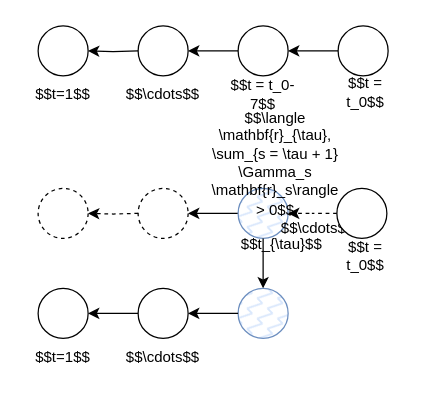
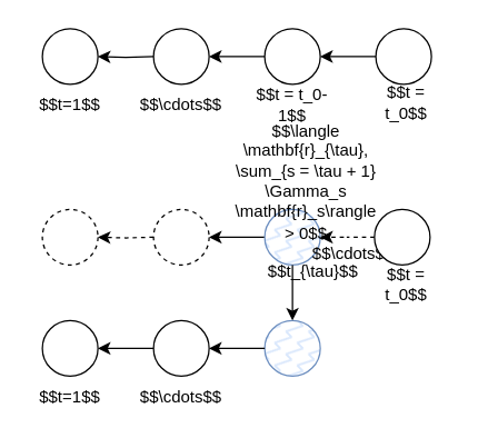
- <mxCell id="10" value="$$t = t_0-7$$" style="text;html=1;align=center;verticalAlign=middle;whiteSpace=wrap;rounded=0;" vertex="1" parent="1"><mxGeometry x="180" y="60" width="60" height="30" as="geometry" /></mxCell>
+ <mxCell id="10" value="$$t = t_0-1$$" style="text;html=1;align=center;verticalAlign=middle;whiteSpace=wrap;rounded=0;" vertex="1" parent="1"><mxGeometry x="180" y="60" width="60" height="30" as="geometry" /></mxCell>
